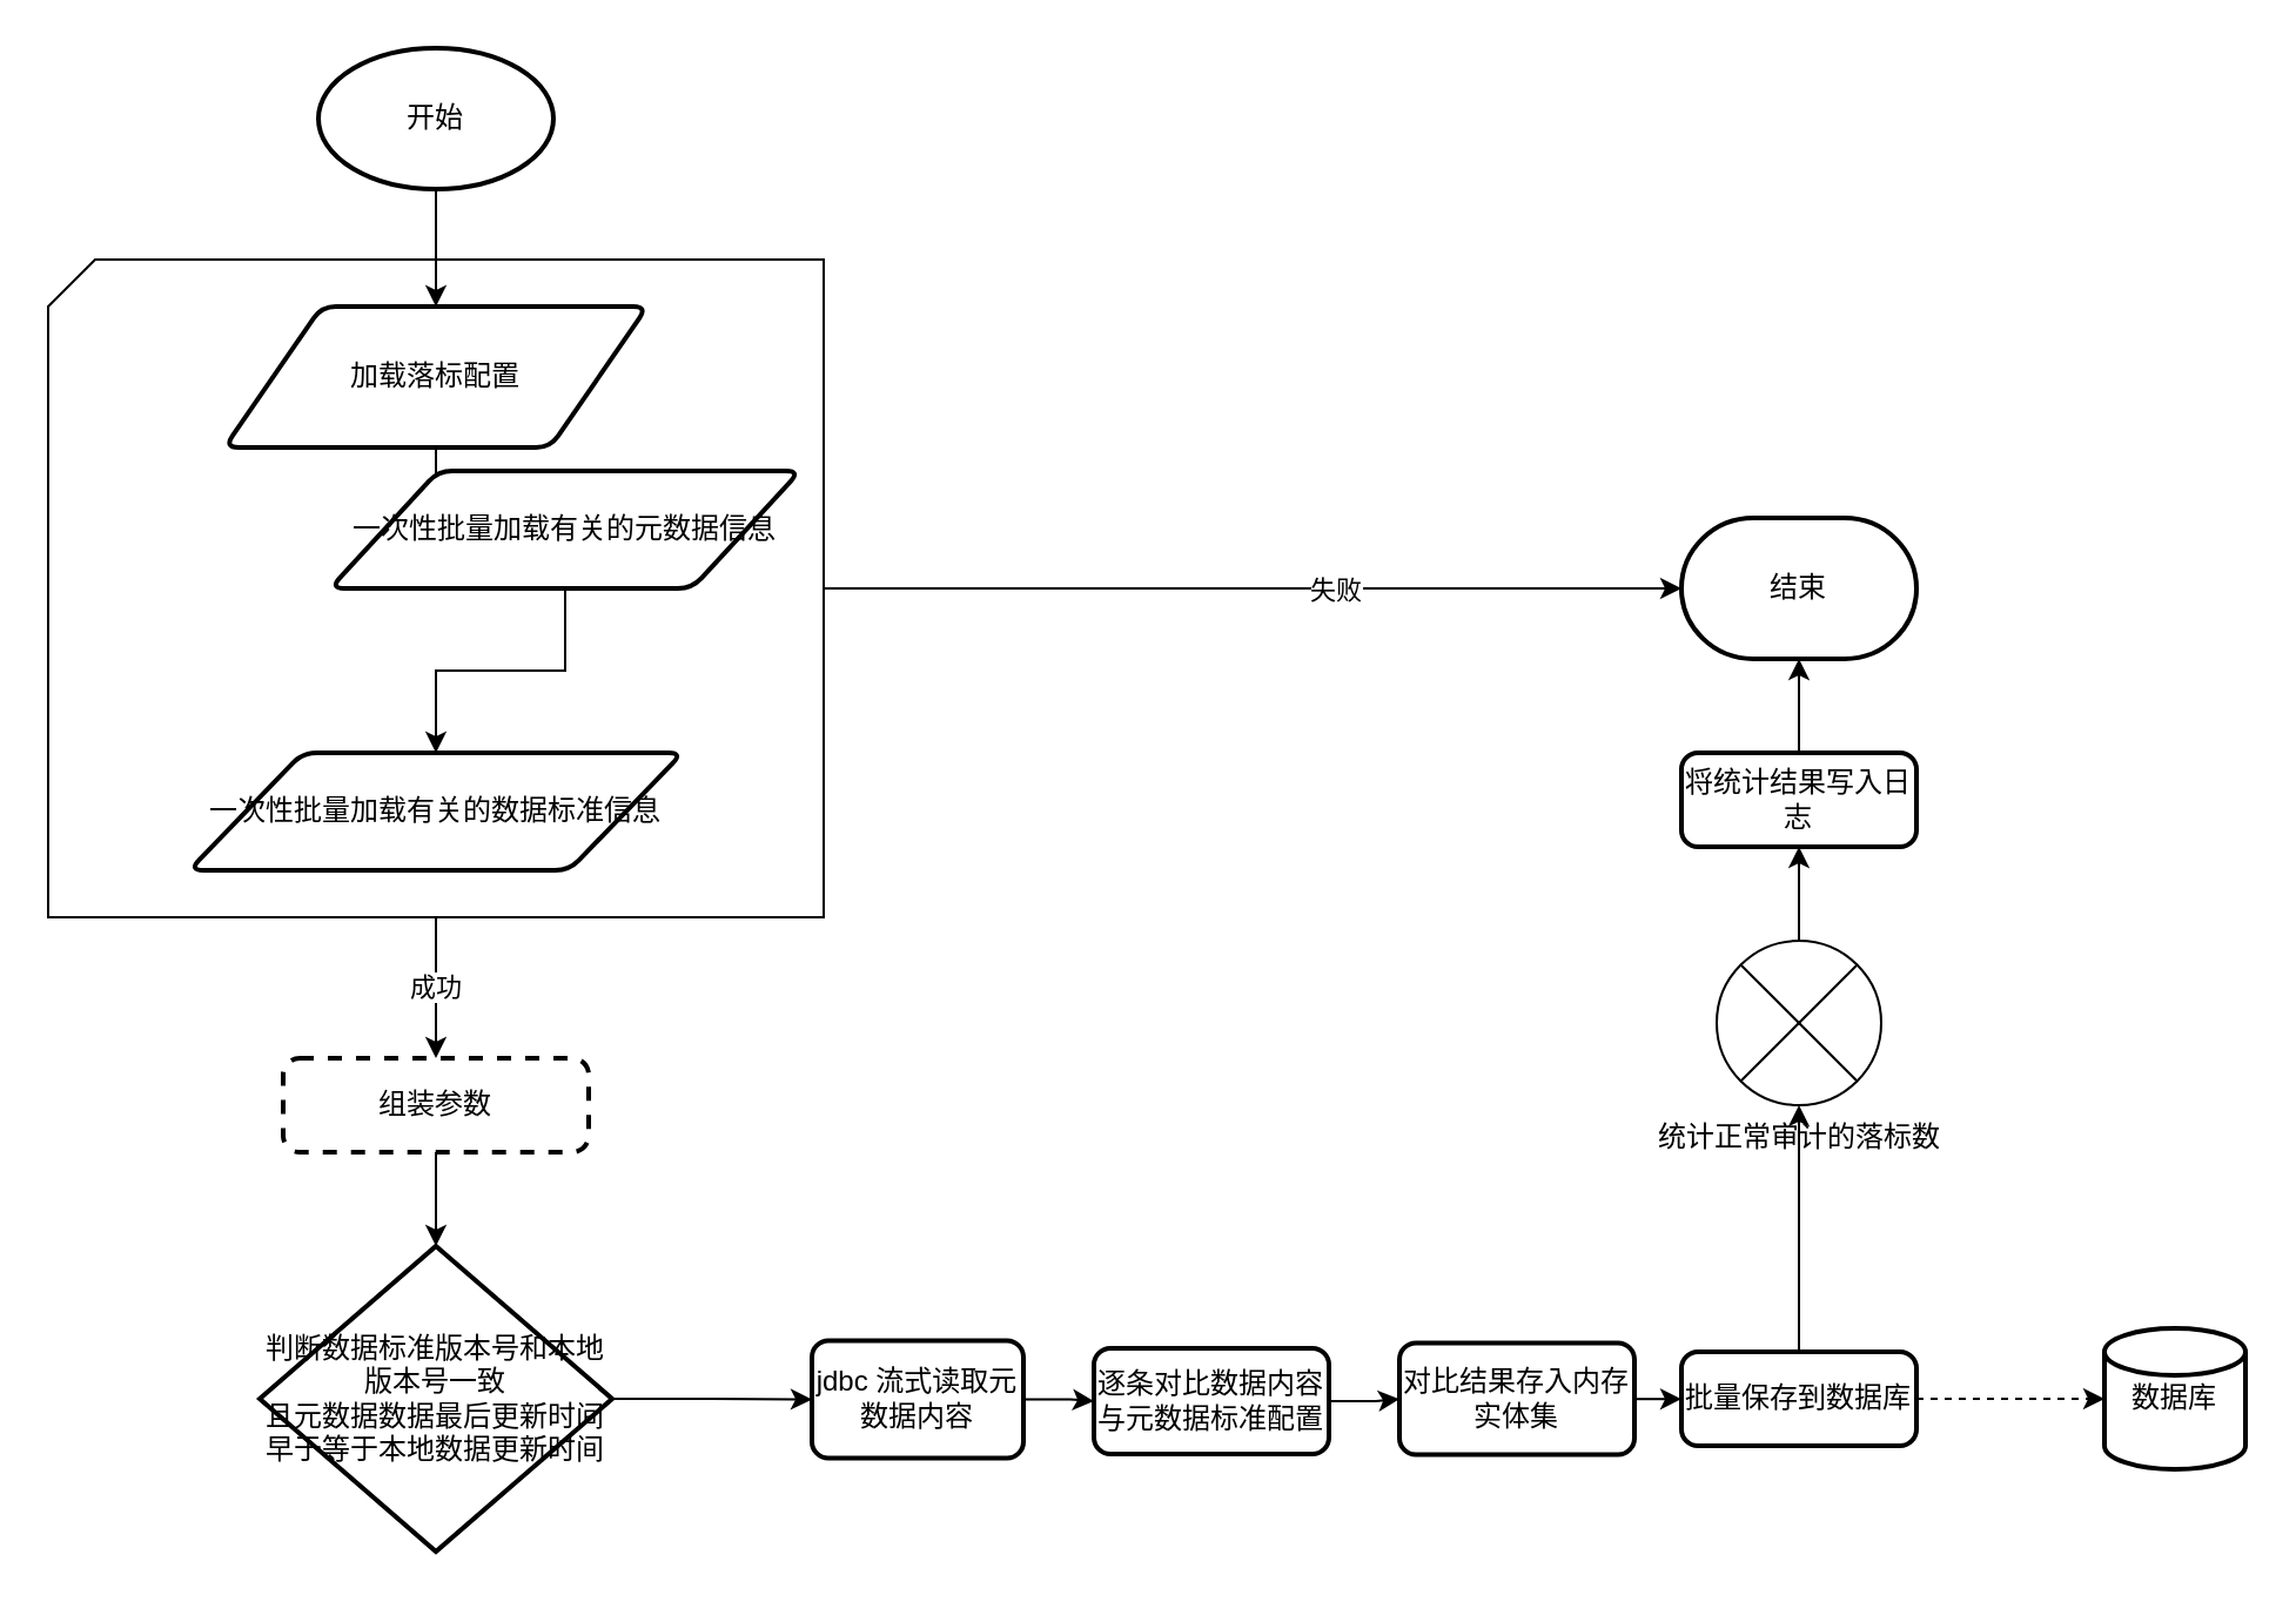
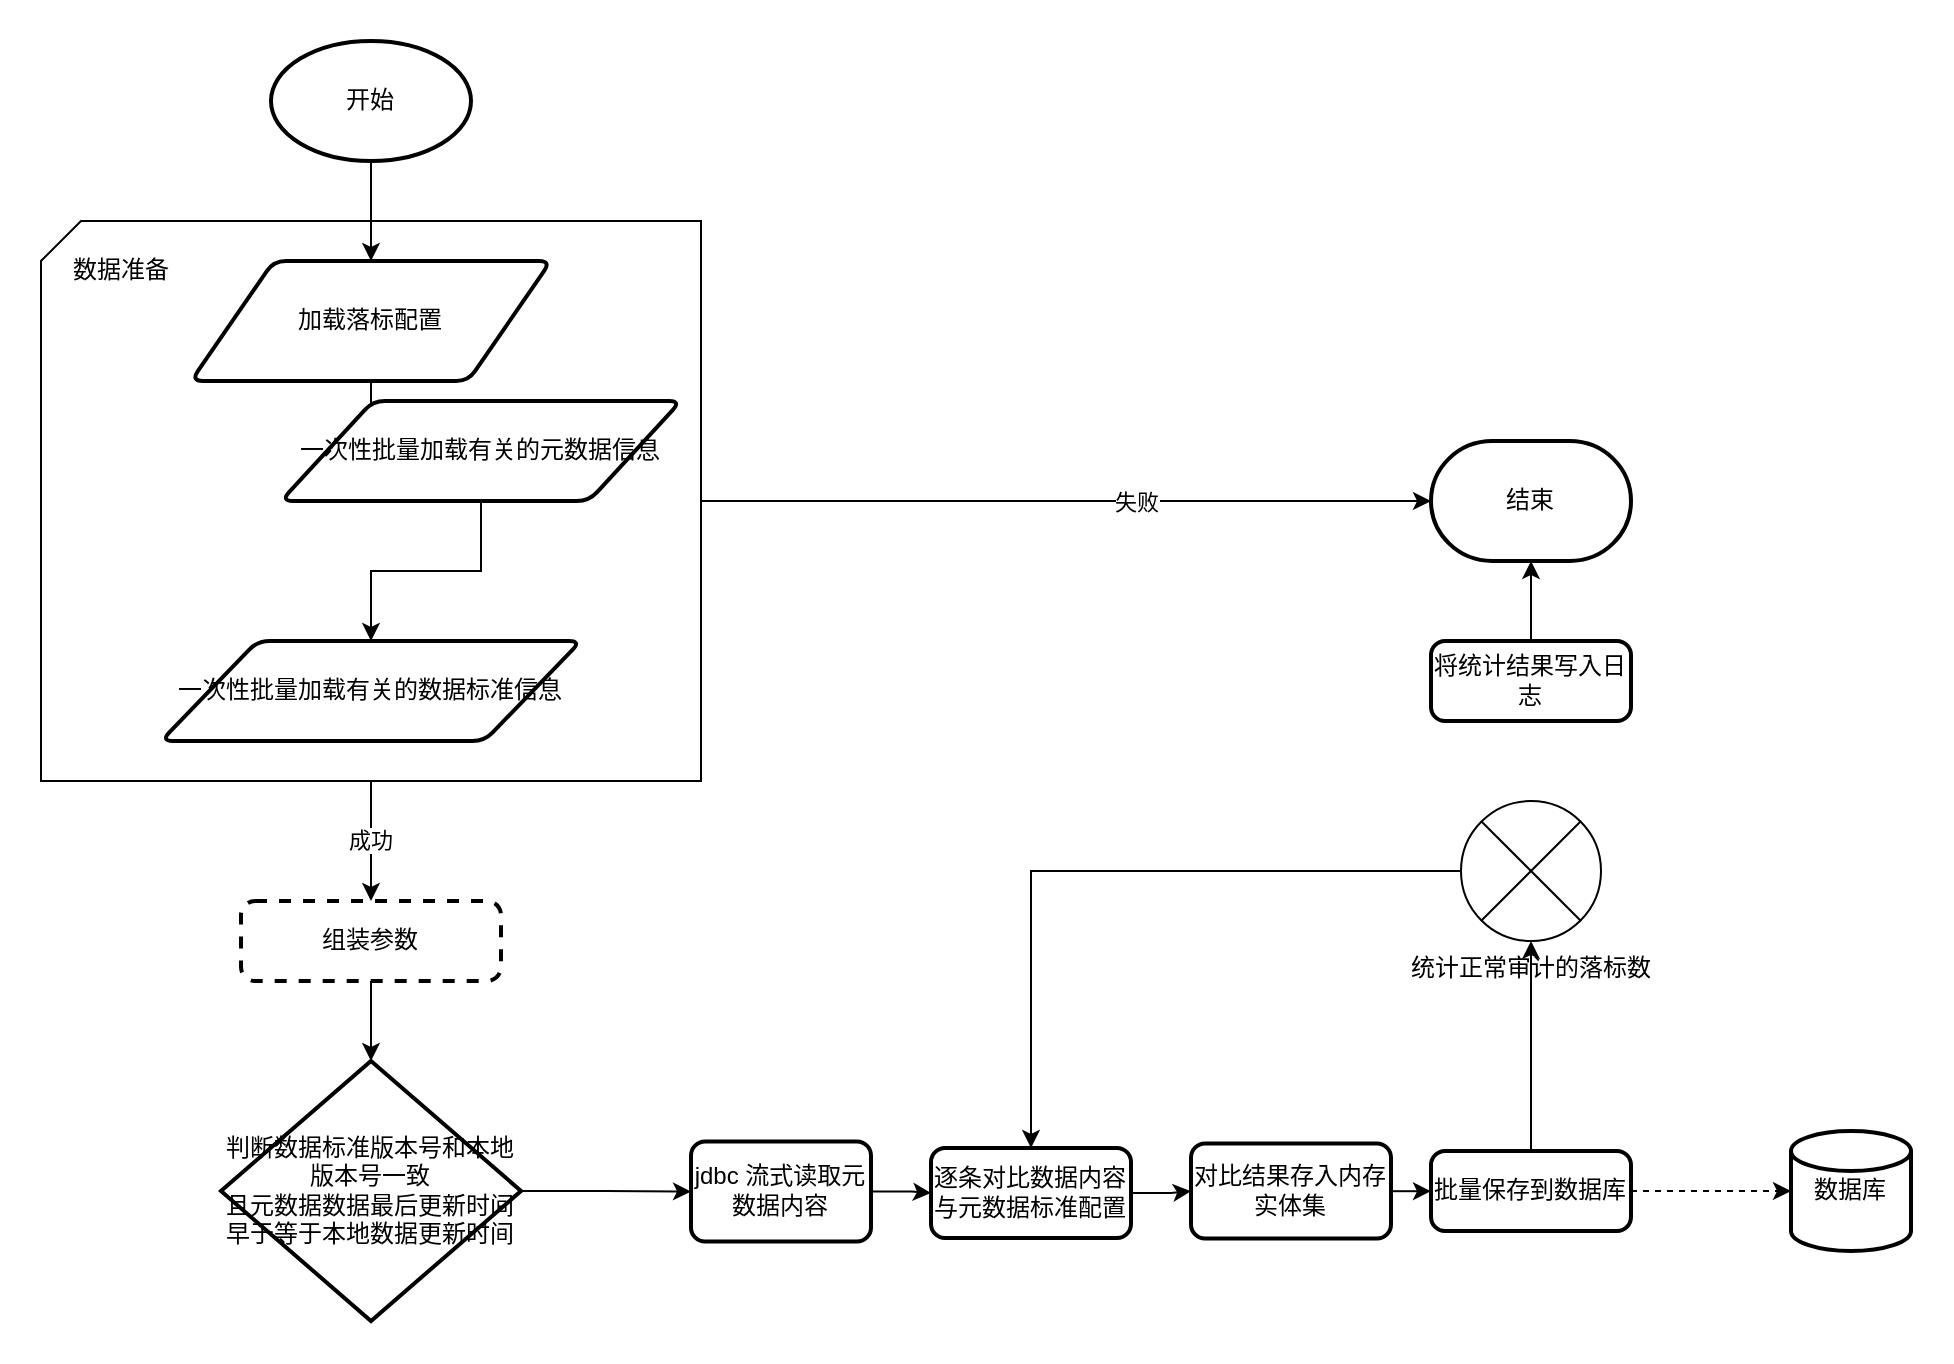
+ <mxCell id="13" value="数据准备" style="text;html=1;resizable=0;autosize=1;align=center;verticalAlign=middle;points=[];fillColor=none;strokeColor=none;rounded=0;" vertex="1" parent="1"><mxGeometry x="25" y="120" width="70" height="30" as="geometry" /></mxCell>
- <mxCell id="24" value="" style="edgeStyle=orthogonalEdgeStyle;rounded=0;orthogonalLoop=1;jettySize=auto;html=1;" edge="1" parent="1" source="25" target="27"><mxGeometry relative="1" as="geometry" /></mxCell>
+ <mxCell id="24" value="" style="edgeStyle=orthogonalEdgeStyle;rounded=0;orthogonalLoop=1;jettySize=auto;html=1;" edge="1" parent="1" source="25" target="20"><mxGeometry relative="1" as="geometry" /></mxCell>
